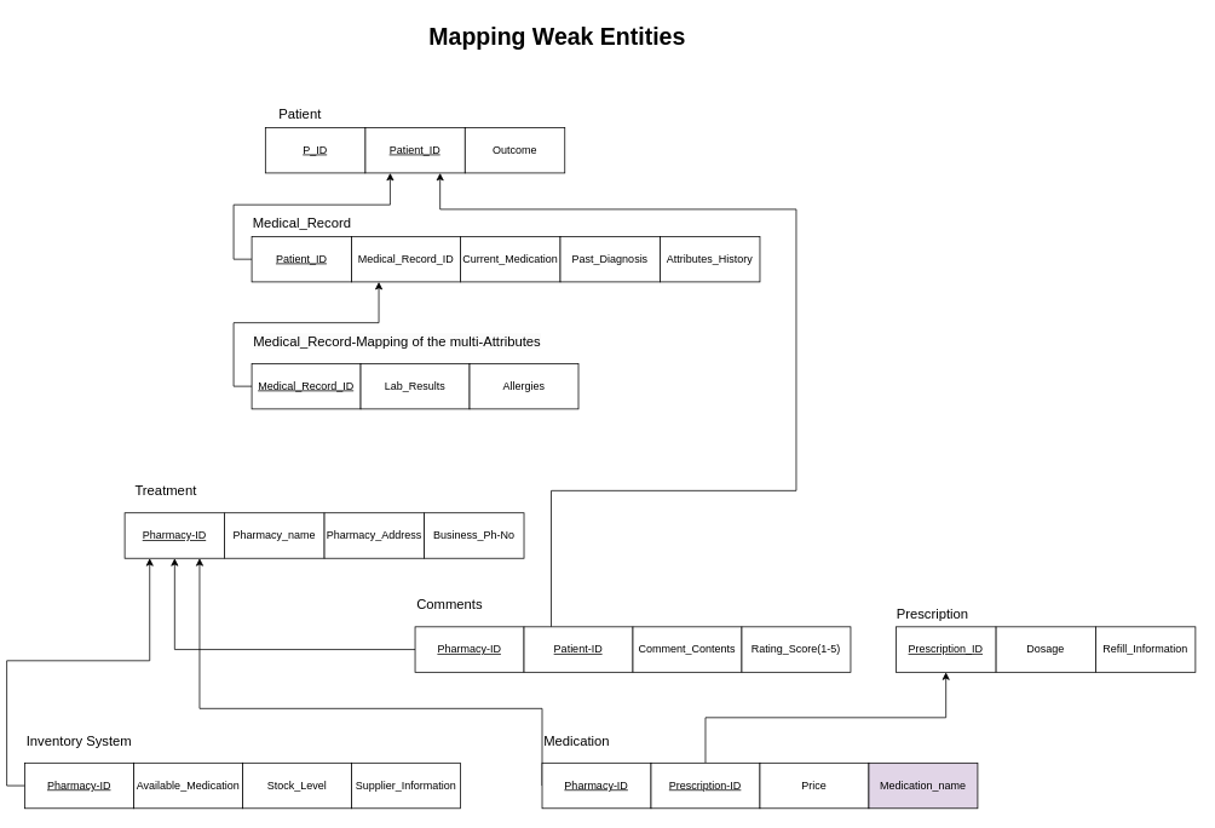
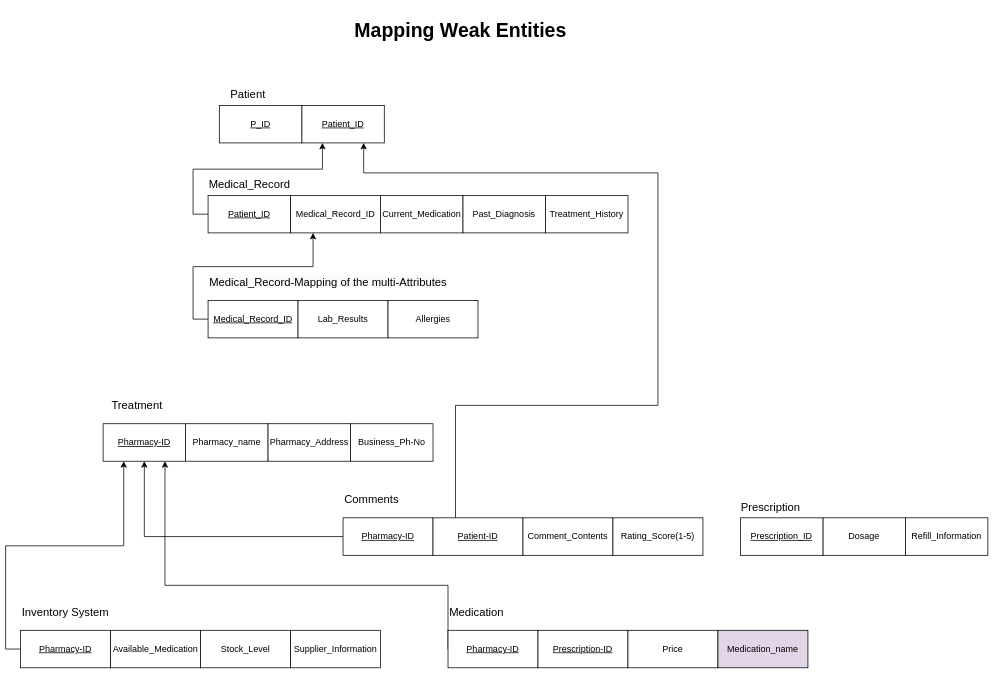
- <mxCell id="5" value="Outcome" style="html=1;whiteSpace=wrap;" parent="1" vertex="1"><mxGeometry x="505" y="140" width="110" height="50" as="geometry" /></mxCell>
- <mxCell id="14" value="Attributes_History" style="html=1;whiteSpace=wrap;" parent="1" vertex="1"><mxGeometry x="720" y="260" width="110" height="50" as="geometry" /></mxCell>
+ <mxCell id="14" value="Treatment_History" style="html=1;whiteSpace=wrap;" parent="1" vertex="1"><mxGeometry x="720" y="260" width="110" height="50" as="geometry" /></mxCell>
- <mxCell id="40" style="edgeStyle=orthogonalEdgeStyle;rounded=0;orthogonalLoop=1;jettySize=auto;html=1;exitX=0.5;exitY=0;exitDx=0;exitDy=0;entryX=0.5;entryY=1;entryDx=0;entryDy=0;" parent="1" source="41" target="46" edge="1"><mxGeometry relative="1" as="geometry" /></mxCell>
